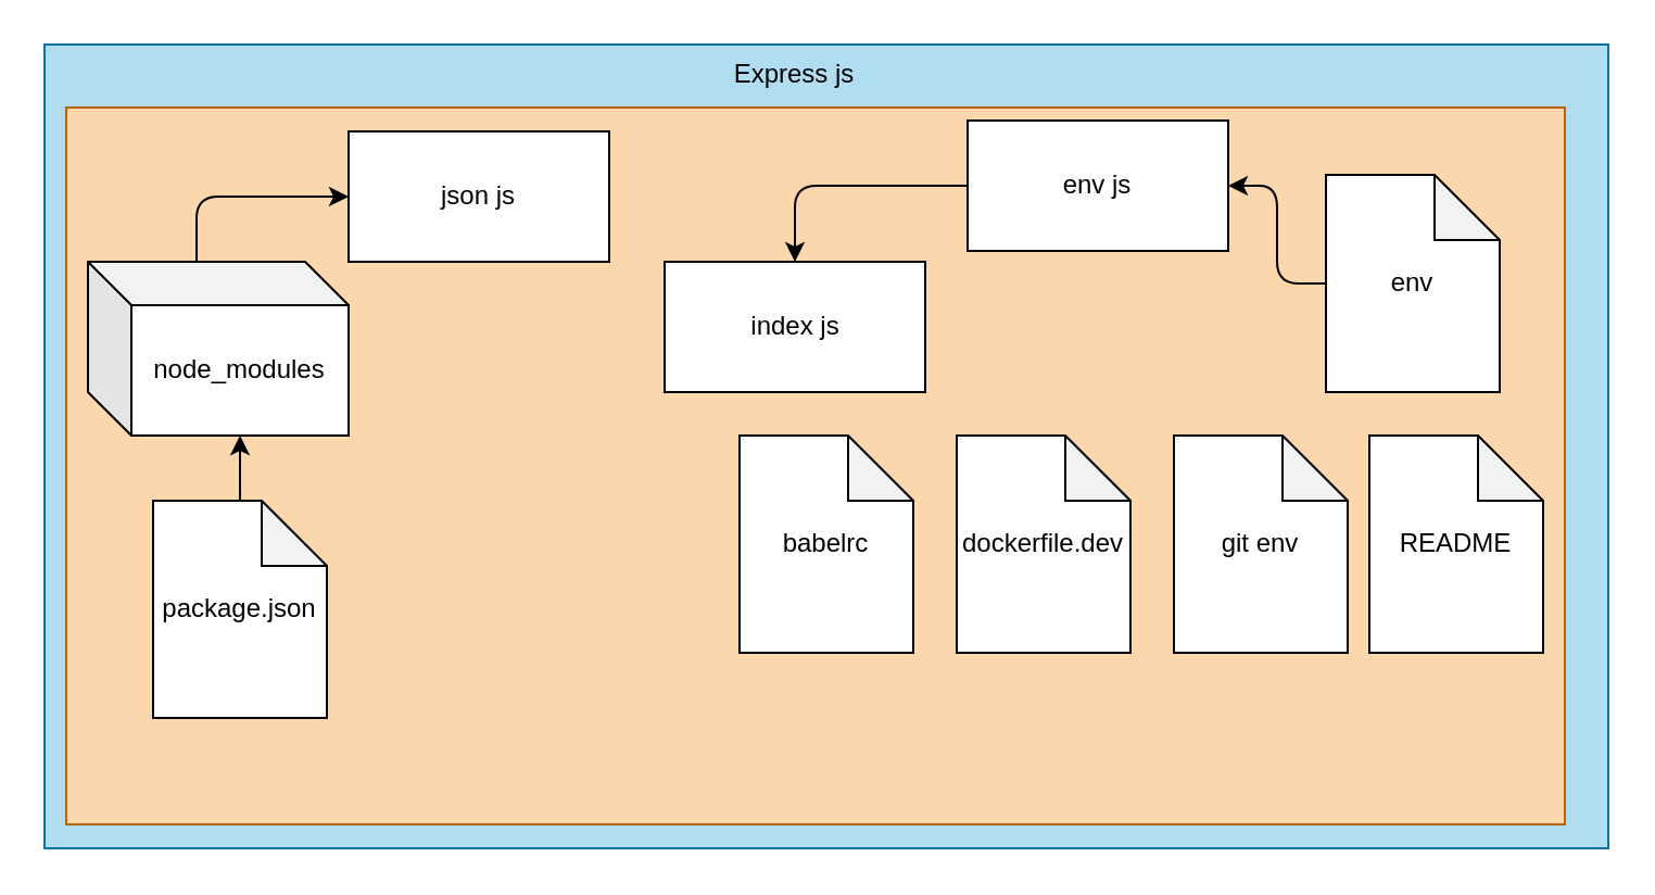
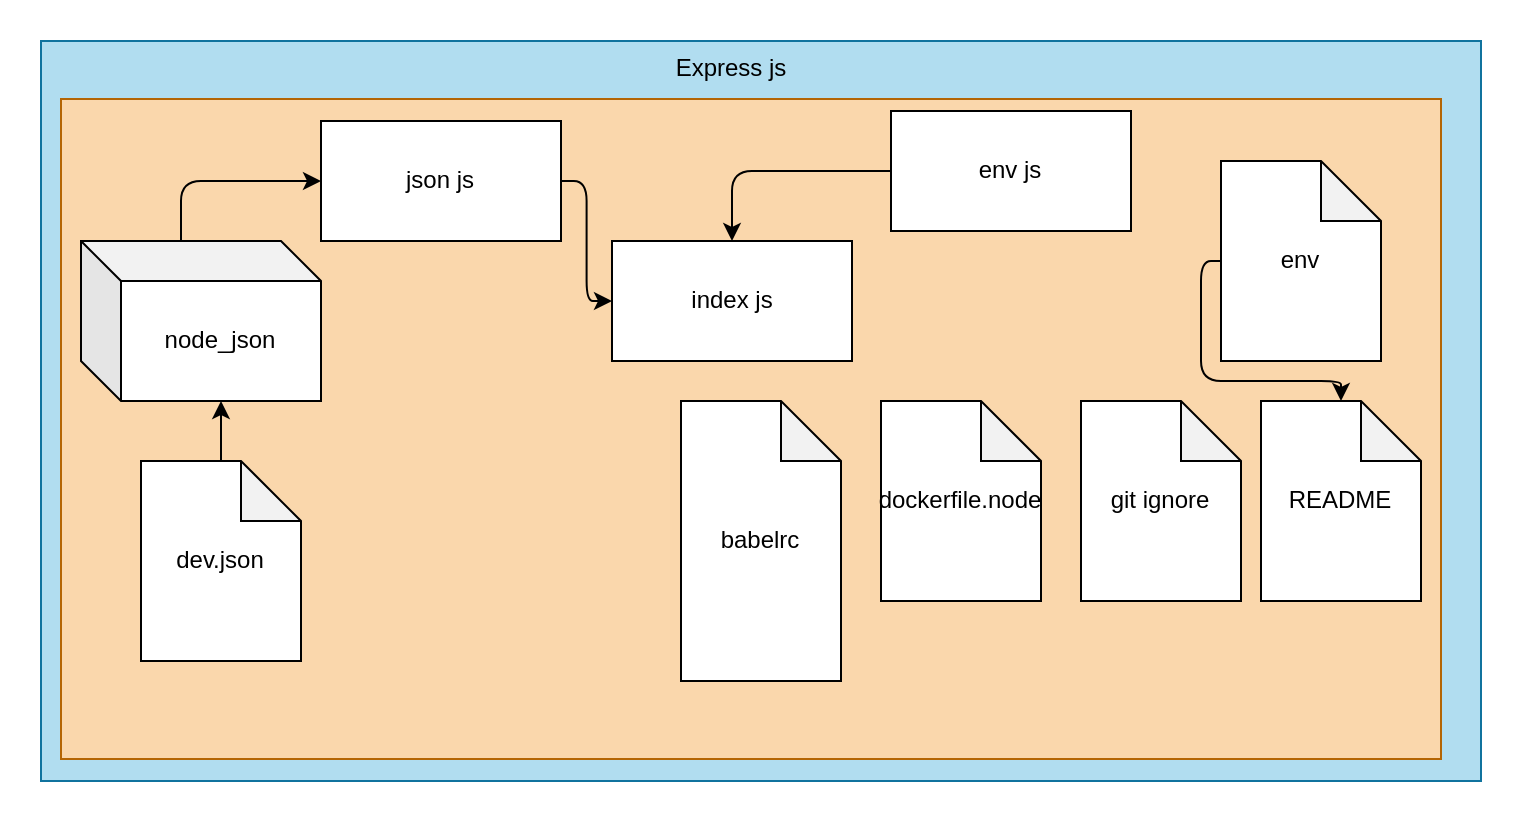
- <mxCell id="12" style="edgeStyle=orthogonalEdgeStyle;html=1;exitX=0;exitY=0.5;exitDx=0;exitDy=0;exitPerimeter=0;strokeColor=#000000;" edge="1" parent="1" source="13" target="11"><mxGeometry relative="1" as="geometry" /></mxCell>
+ <mxCell id="12" style="edgeStyle=orthogonalEdgeStyle;html=1;exitX=0;exitY=0.5;exitDx=0;exitDy=0;exitPerimeter=0;strokeColor=#000000;" edge="1" parent="1" source="13" target="19"><mxGeometry relative="1" as="geometry" /></mxCell>
+ <mxCell id="6" style="edgeStyle=orthogonalEdgeStyle;html=1;exitX=1;exitY=0.5;exitDx=0;exitDy=0;entryX=0;entryY=0.5;entryDx=0;entryDy=0;strokeColor=#000000;" edge="1" parent="1" source="7" target="4"><mxGeometry relative="1" as="geometry" /></mxCell>
- <mxCell id="9" value="node_modules" style="shape=cube;whiteSpace=wrap;html=1;boundedLbl=1;backgroundOutline=1;darkOpacity=0.05;darkOpacity2=0.1;" vertex="1" parent="1"><mxGeometry x="40" y="120" width="120" height="80" as="geometry" /></mxCell>
+ <mxCell id="9" value="node_json" style="shape=cube;whiteSpace=wrap;html=1;boundedLbl=1;backgroundOutline=1;darkOpacity=0.05;darkOpacity2=0.1;" vertex="1" parent="1"><mxGeometry x="40" y="120" width="120" height="80" as="geometry" /></mxCell>
- <mxCell id="18" value="babelrc" style="shape=note;whiteSpace=wrap;html=1;backgroundOutline=1;darkOpacity=0.05;" vertex="1" parent="1"><mxGeometry x="340" y="200" width="80" height="100" as="geometry" /></mxCell>
+ <mxCell id="18" value="babelrc" style="shape=note;whiteSpace=wrap;html=1;backgroundOutline=1;darkOpacity=0.05;" vertex="1" parent="1"><mxGeometry x="340" y="200" width="80" height="140" as="geometry" /></mxCell>
- <mxCell id="17" value="dockerfile.dev" style="shape=note;whiteSpace=wrap;html=1;backgroundOutline=1;darkOpacity=0.05;" vertex="1" parent="1"><mxGeometry x="440" y="200" width="80" height="100" as="geometry" /></mxCell>
+ <mxCell id="17" value="dockerfile.node" style="shape=note;whiteSpace=wrap;html=1;backgroundOutline=1;darkOpacity=0.05;" vertex="1" parent="1"><mxGeometry x="440" y="200" width="80" height="100" as="geometry" /></mxCell>
- <mxCell id="16" value="git env" style="shape=note;whiteSpace=wrap;html=1;backgroundOutline=1;darkOpacity=0.05;" vertex="1" parent="1"><mxGeometry x="540" y="200" width="80" height="100" as="geometry" /></mxCell>
+ <mxCell id="16" value="git ignore" style="shape=note;whiteSpace=wrap;html=1;backgroundOutline=1;darkOpacity=0.05;" vertex="1" parent="1"><mxGeometry x="540" y="200" width="80" height="100" as="geometry" /></mxCell>
- <mxCell id="15" value="package.json" style="shape=note;whiteSpace=wrap;html=1;backgroundOutline=1;darkOpacity=0.05;" vertex="1" parent="1"><mxGeometry x="70" y="230" width="80" height="100" as="geometry" /></mxCell>
+ <mxCell id="15" value="dev.json" style="shape=note;whiteSpace=wrap;html=1;backgroundOutline=1;darkOpacity=0.05;" vertex="1" parent="1"><mxGeometry x="70" y="230" width="80" height="100" as="geometry" /></mxCell>
